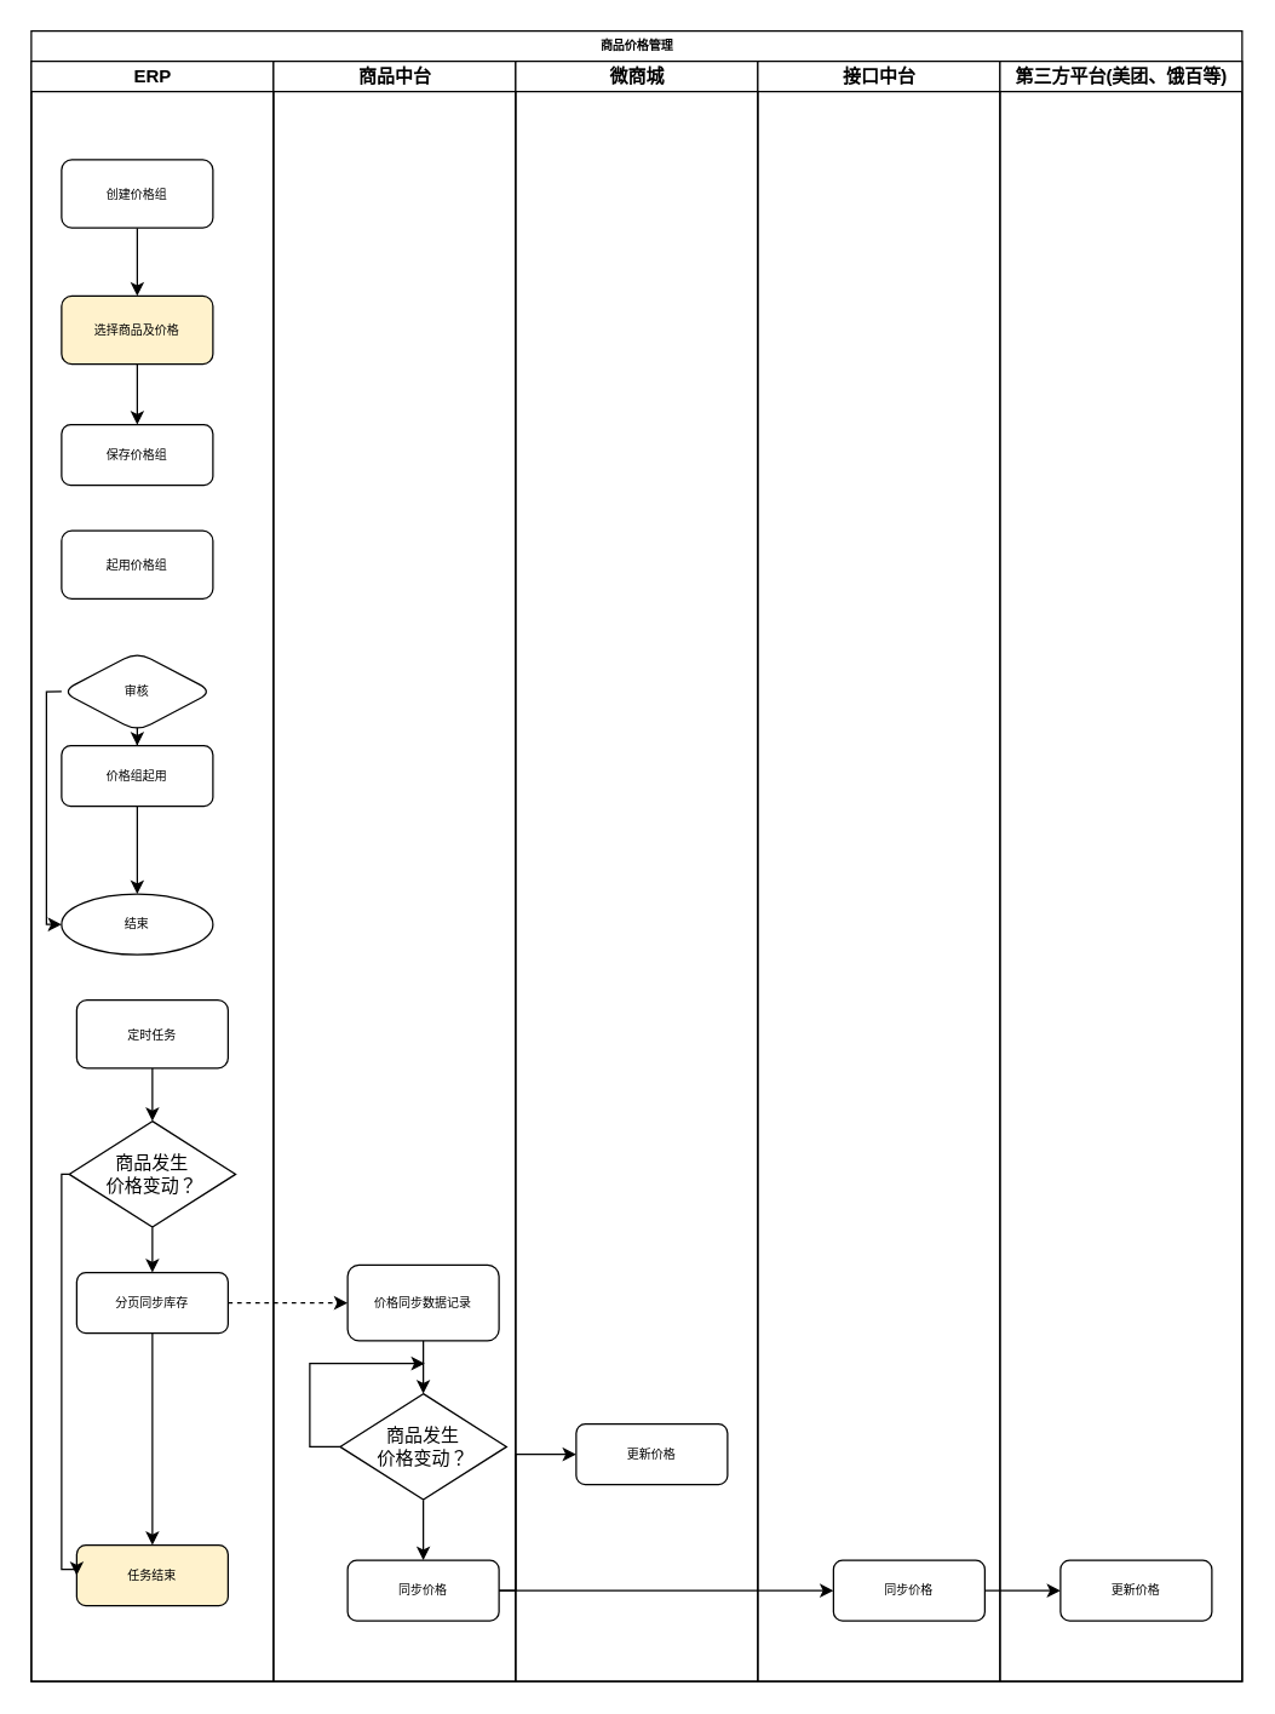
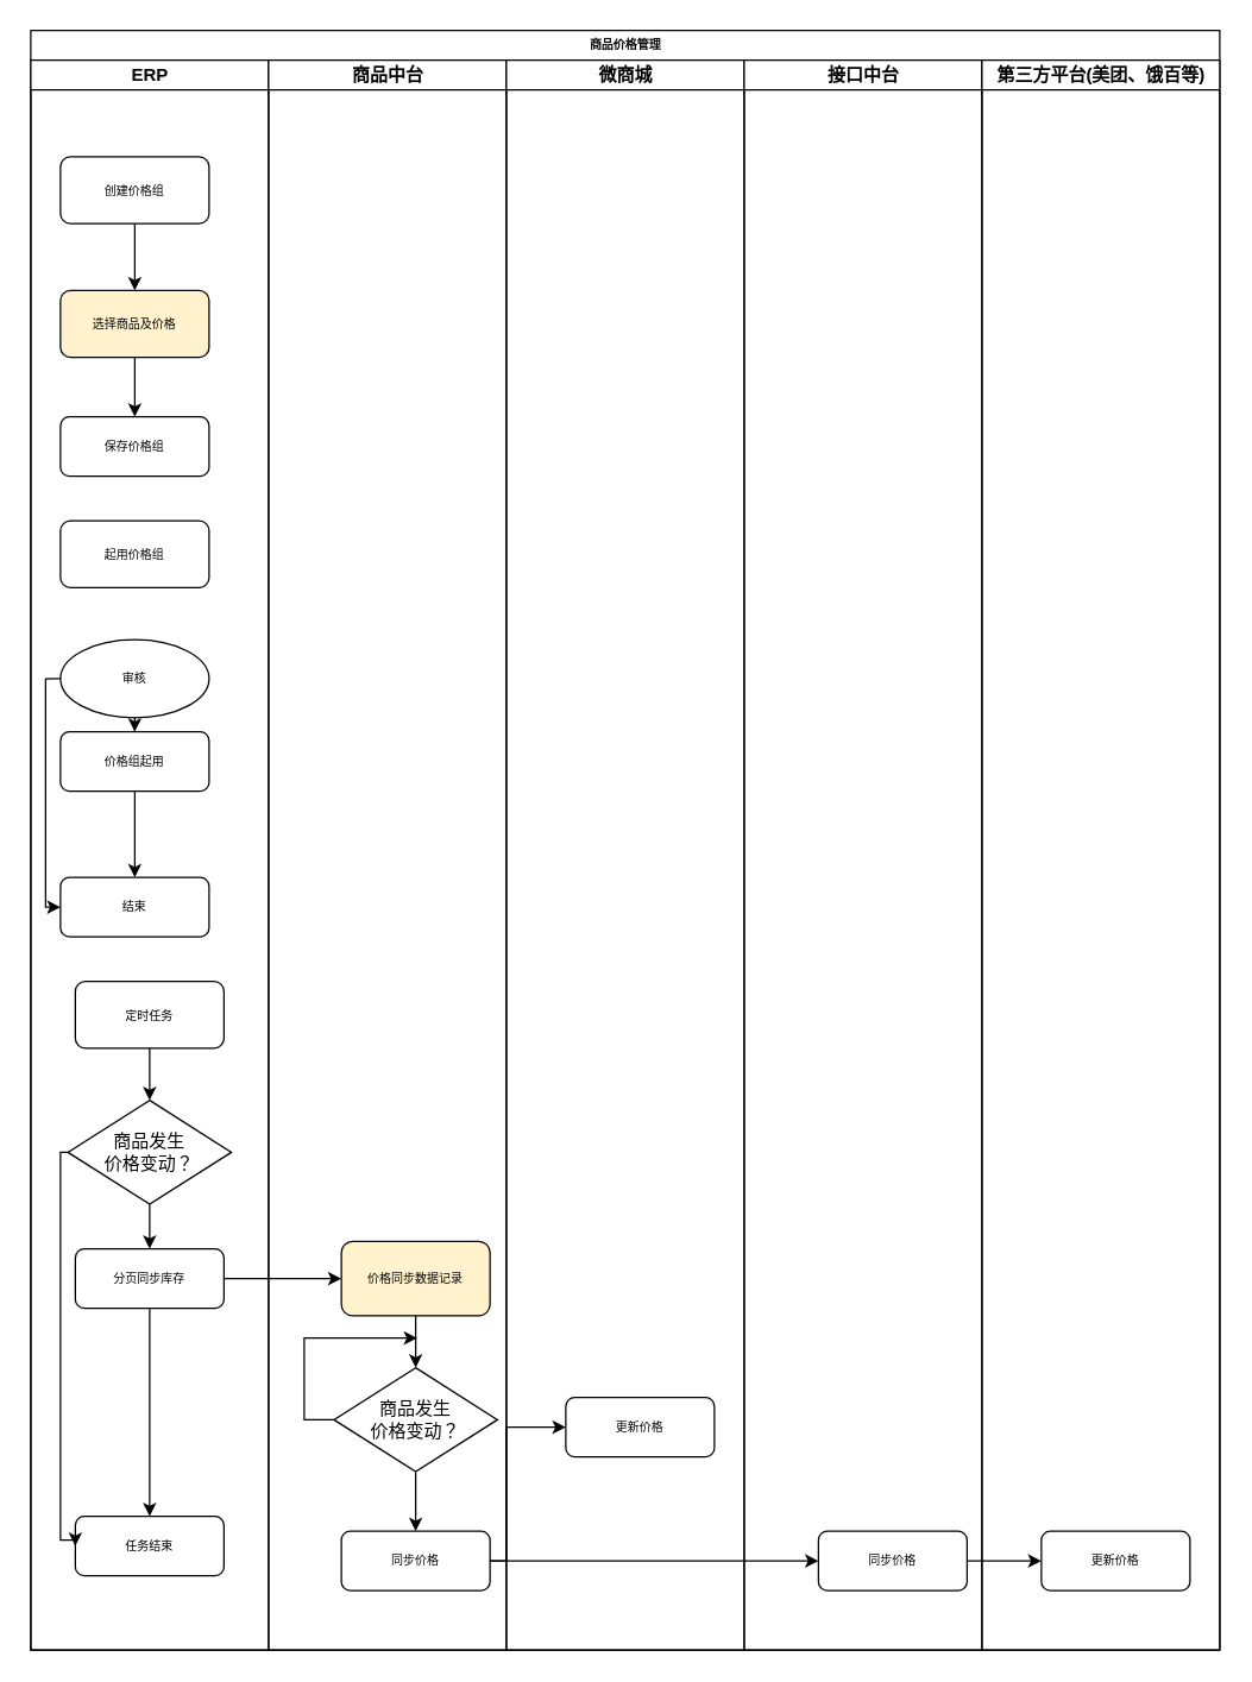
- <mxCell id="20" value="审核" style="rhombus;whiteSpace=wrap;html=1;rounded=1;shadow=0;fontFamily=Verdana;fontSize=8;strokeWidth=1;" vertex="1" parent="3"><mxGeometry x="20" y="390" width="100" height="52.5" as="geometry" /></mxCell>
+ <mxCell id="20" value="审核" style="ellipse;whiteSpace=wrap;html=1;shadow=0;fontFamily=Verdana;fontSize=8;strokeWidth=1;" vertex="1" parent="3"><mxGeometry x="20" y="390" width="100" height="52.5" as="geometry" /></mxCell>
- <mxCell id="23" value="结束" style="ellipse;whiteSpace=wrap;html=1;shadow=0;fontFamily=Verdana;fontSize=8;strokeWidth=1;" vertex="1" parent="3"><mxGeometry x="20" y="550" width="100" height="40" as="geometry" /></mxCell>
+ <mxCell id="23" value="结束" style="whiteSpace=wrap;html=1;rounded=1;shadow=0;fontFamily=Verdana;fontSize=8;strokeWidth=1;" vertex="1" parent="3"><mxGeometry x="20" y="550" width="100" height="40" as="geometry" /></mxCell>
- <mxCell id="30" value="" style="edgeStyle=orthogonalEdgeStyle;rounded=0;orthogonalLoop=1;jettySize=auto;html=1;dashed=1;" edge="1" parent="2" source="11" target="27"><mxGeometry relative="1" as="geometry" /></mxCell>
+ <mxCell id="30" value="" style="edgeStyle=orthogonalEdgeStyle;rounded=0;orthogonalLoop=1;jettySize=auto;html=1;" edge="1" parent="2" source="11" target="27"><mxGeometry relative="1" as="geometry" /></mxCell>
- <mxCell id="27" value="价格同步数据记录" style="rounded=1;whiteSpace=wrap;html=1;shadow=0;labelBackgroundColor=none;strokeWidth=1;fontFamily=Verdana;fontSize=8;align=center;" vertex="1" parent="24"><mxGeometry x="49" y="795" width="100" height="50" as="geometry" /></mxCell>
+ <mxCell id="27" value="价格同步数据记录" style="rounded=1;whiteSpace=wrap;html=1;shadow=0;labelBackgroundColor=none;strokeWidth=1;fontFamily=Verdana;fontSize=8;align=center;fillColor=#fff2cc;" vertex="1" parent="24"><mxGeometry x="49" y="795" width="100" height="50" as="geometry" /></mxCell>
- <mxCell id="9" value="任务结束" style="rounded=1;whiteSpace=wrap;html=1;shadow=0;labelBackgroundColor=none;strokeWidth=1;fontFamily=Verdana;fontSize=8;align=center;fillColor=#fff2cc;" vertex="1" parent="3"><mxGeometry x="30" y="980" width="100" height="40" as="geometry" /></mxCell>
+ <mxCell id="9" value="任务结束" style="rounded=1;whiteSpace=wrap;html=1;shadow=0;labelBackgroundColor=none;strokeWidth=1;fontFamily=Verdana;fontSize=8;align=center;" vertex="1" parent="3"><mxGeometry x="30" y="980" width="100" height="40" as="geometry" /></mxCell>
